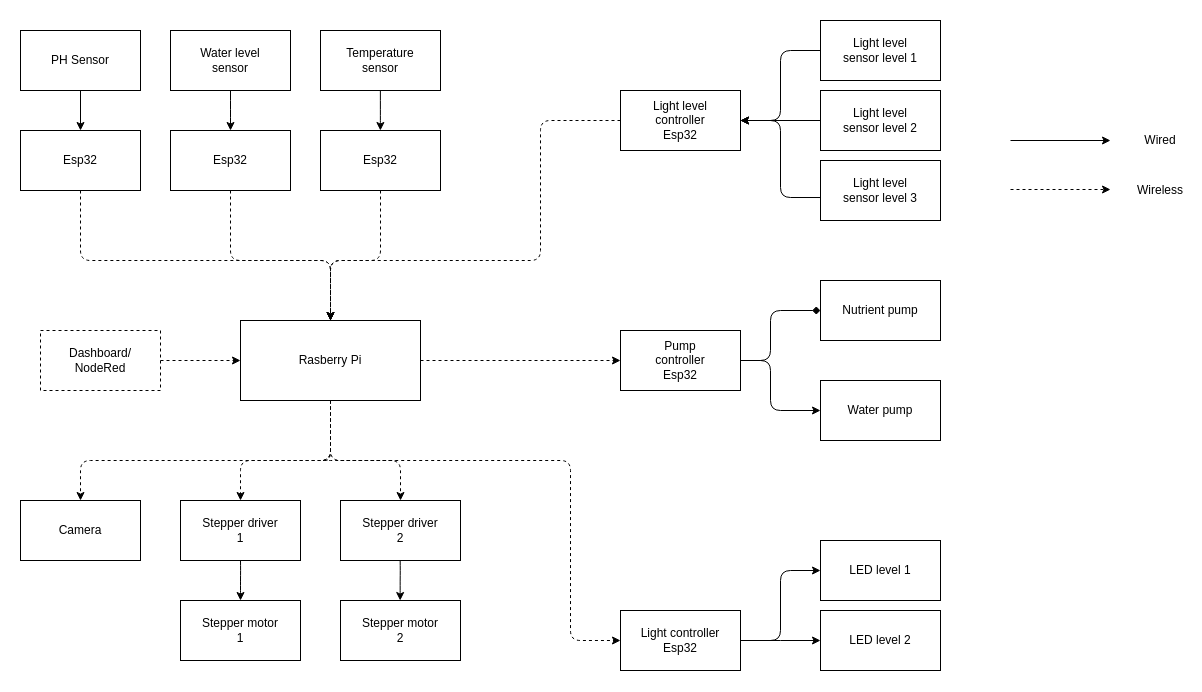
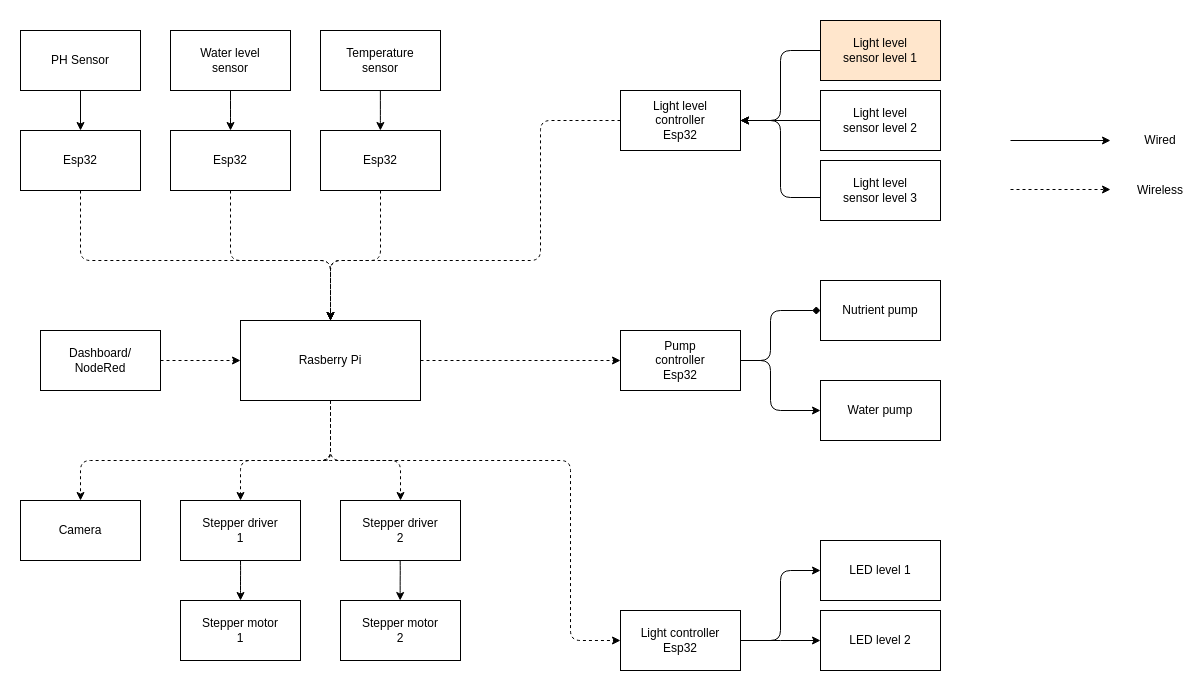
- <mxCell id="22" value="Light level&lt;br&gt;sensor level 1" style="rounded=0;whiteSpace=wrap;html=1;" vertex="1" parent="1"><mxGeometry x="820" y="20" width="120" height="60" as="geometry" /></mxCell>
+ <mxCell id="22" value="Light level&lt;br&gt;sensor level 1" style="rounded=0;whiteSpace=wrap;html=1;fillColor=#ffe6cc;" vertex="1" parent="1"><mxGeometry x="820" y="20" width="120" height="60" as="geometry" /></mxCell>
- <mxCell id="15" value="Dashboard/&lt;br&gt;NodeRed" style="rounded=0;whiteSpace=wrap;html=1;dashed=1;" vertex="1" parent="1"><mxGeometry x="40" y="330" width="120" height="60" as="geometry" /></mxCell>
+ <mxCell id="15" value="Dashboard/&lt;br&gt;NodeRed" style="rounded=0;whiteSpace=wrap;html=1;" vertex="1" parent="1"><mxGeometry x="40" y="330" width="120" height="60" as="geometry" /></mxCell>
